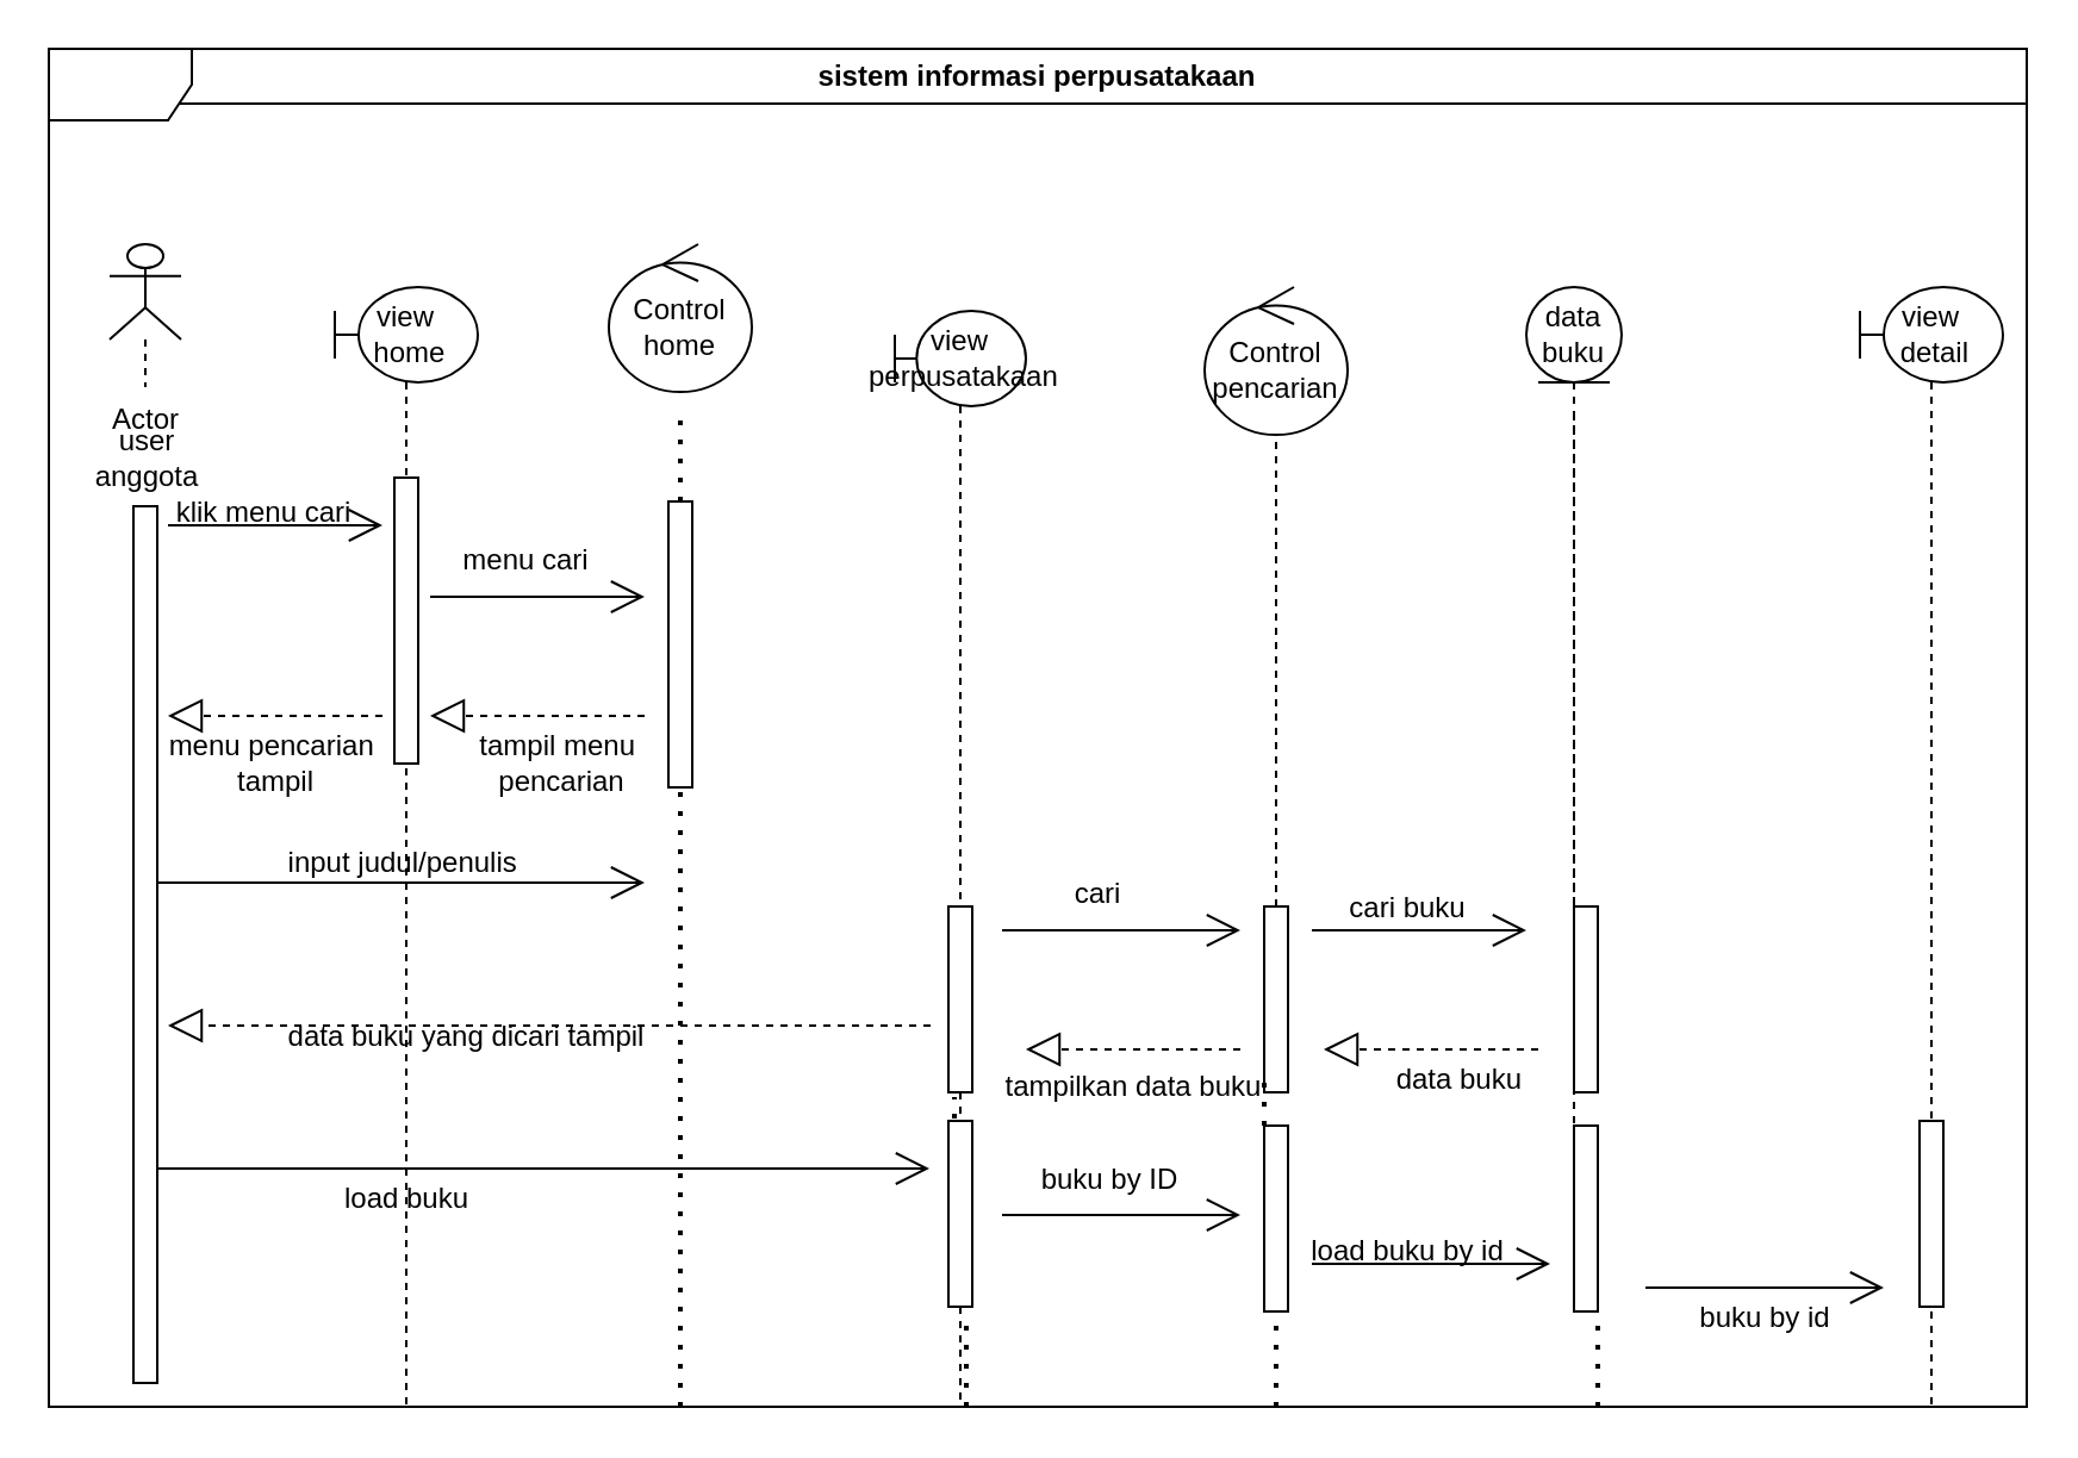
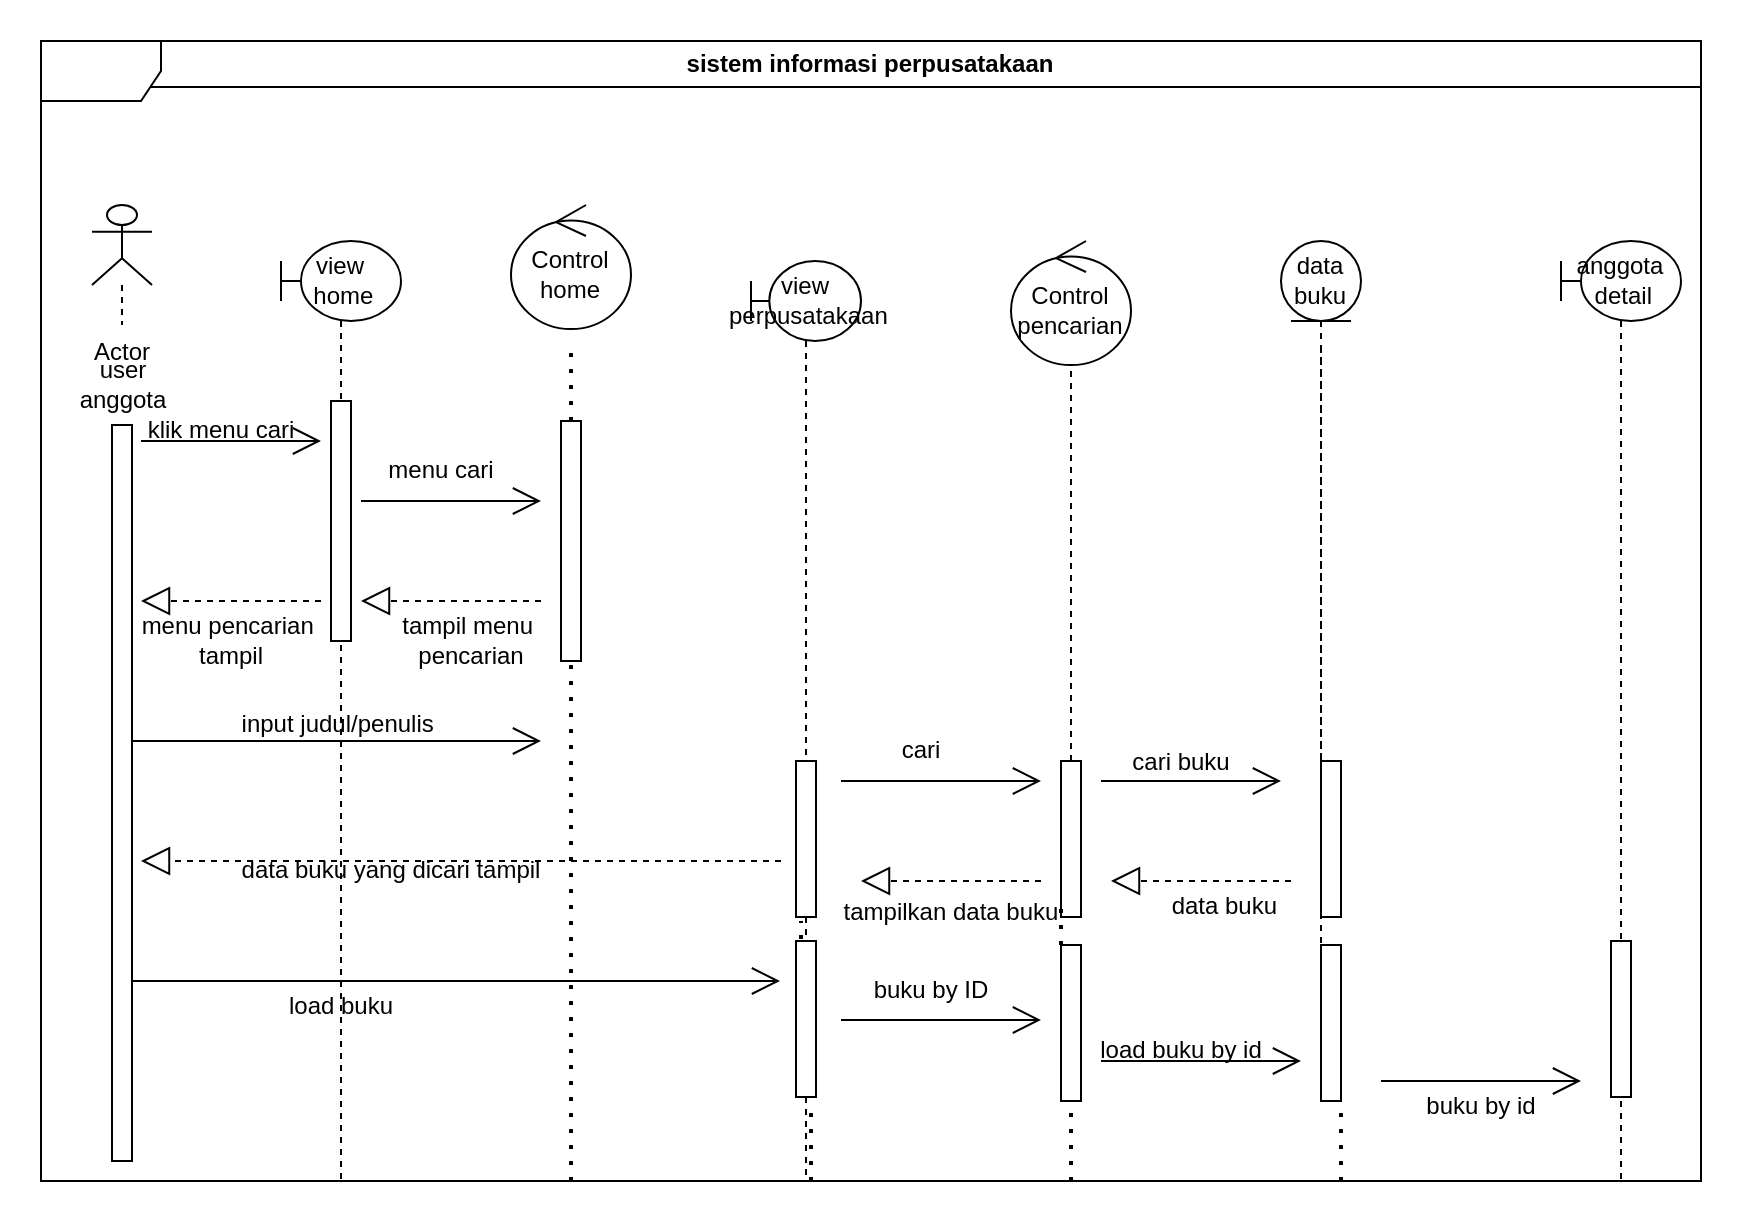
- <mxCell id="52" value="view&lt;div&gt;&amp;nbsp;detail&lt;/div&gt;" style="shape=umlLifeline;perimeter=lifelinePerimeter;whiteSpace=wrap;html=1;container=1;dropTarget=0;collapsible=0;recursiveResize=0;outlineConnect=0;portConstraint=eastwest;newEdgeStyle={&quot;curved&quot;:0,&quot;rounded&quot;:0};participant=umlBoundary;" parent="2" vertex="1"><mxGeometry x="760" y="100" width="60" height="469" as="geometry" /></mxCell>
+ <mxCell id="52" value="anggota&lt;div&gt;&amp;nbsp;detail&lt;/div&gt;" style="shape=umlLifeline;perimeter=lifelinePerimeter;whiteSpace=wrap;html=1;container=1;dropTarget=0;collapsible=0;recursiveResize=0;outlineConnect=0;portConstraint=eastwest;newEdgeStyle={&quot;curved&quot;:0,&quot;rounded&quot;:0};participant=umlBoundary;" parent="2" vertex="1"><mxGeometry x="760" y="100" width="60" height="469" as="geometry" /></mxCell>
